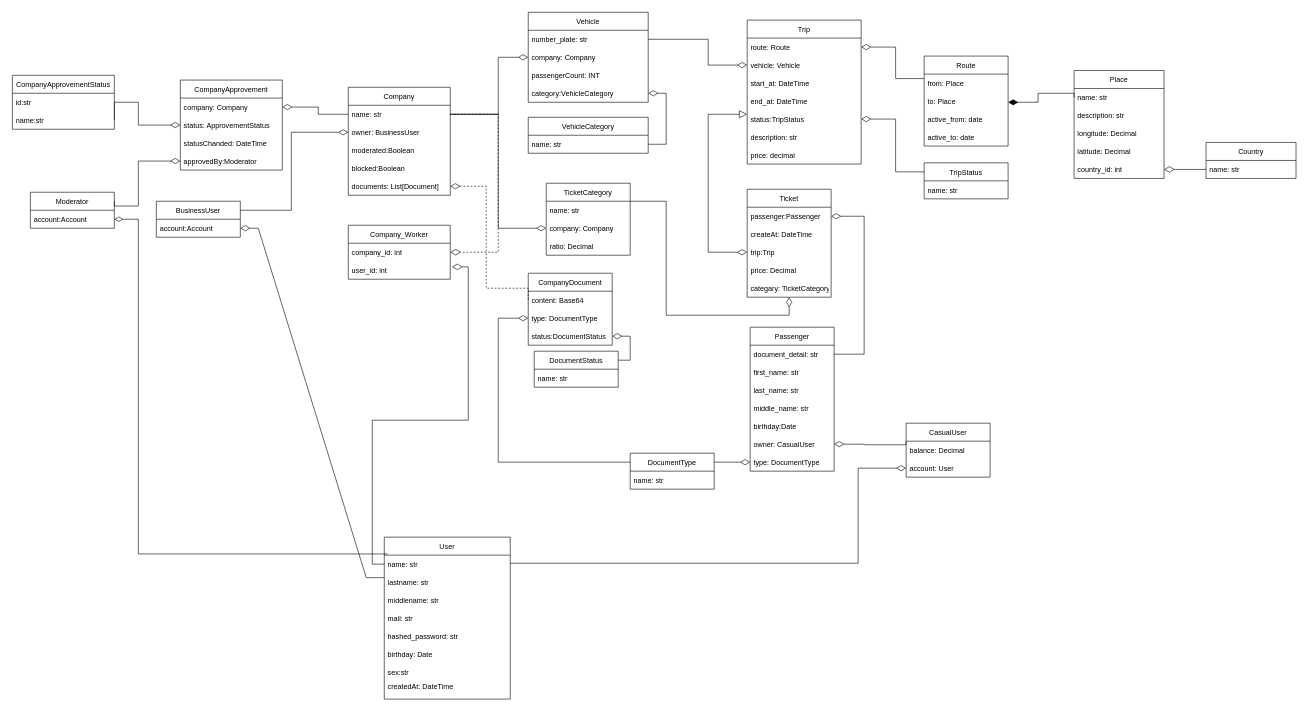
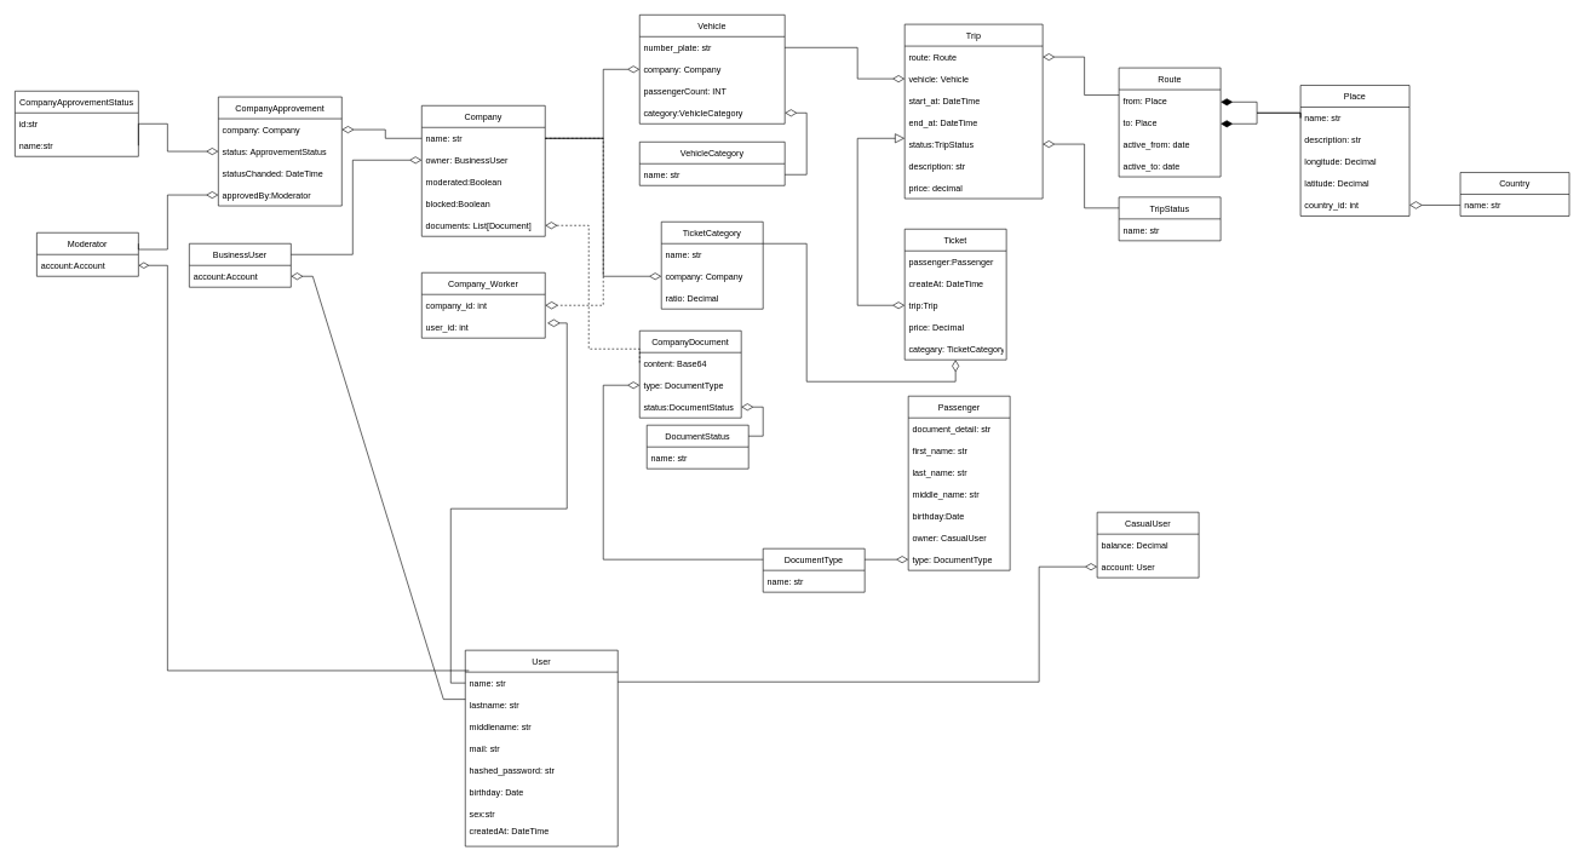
+ <mxCell id="44" style="edgeStyle=orthogonalEdgeStyle;rounded=0;orthogonalLoop=1;jettySize=auto;html=1;entryX=0;entryY=0.25;entryDx=0;entryDy=0;elbow=vertical;endArrow=none;endFill=0;startArrow=diamondThin;startFill=1;endSize=11;startSize=14;" parent="1" source="40" target="33" edge="1"><mxGeometry relative="1" as="geometry"><Array as="points"><mxPoint x="1730" y="140" /><mxPoint x="1730" y="155" /><mxPoint x="1790" y="155" /></Array></mxGeometry></mxCell>
- <mxCell id="105" style="edgeStyle=orthogonalEdgeStyle;rounded=0;orthogonalLoop=1;jettySize=auto;html=1;entryX=1;entryY=0.5;entryDx=0;entryDy=0;exitX=1;exitY=0.5;exitDx=0;exitDy=0;endArrow=none;endFill=0;startArrow=diamondThin;startFill=0;endSize=11;startSize=14;" parent="1" source="63" target="97" edge="1"><mxGeometry relative="1" as="geometry"><Array as="points"><mxPoint x="1440" y="360" /><mxPoint x="1440" y="590" /></Array></mxGeometry></mxCell>
- <mxCell id="104" style="edgeStyle=orthogonalEdgeStyle;rounded=0;orthogonalLoop=1;jettySize=auto;html=1;entryX=-0.004;entryY=0.016;entryDx=0;entryDy=0;entryPerimeter=0;endArrow=none;endFill=0;startArrow=diamondThin;startFill=0;endSize=11;startSize=14;" parent="1" source="102" target="57" edge="1"><mxGeometry relative="1" as="geometry"><mxPoint x="1490" y="715" as="targetPoint" /><Array as="points"><mxPoint x="1440" y="740" /><mxPoint x="1440" y="741" /></Array></mxGeometry></mxCell>
